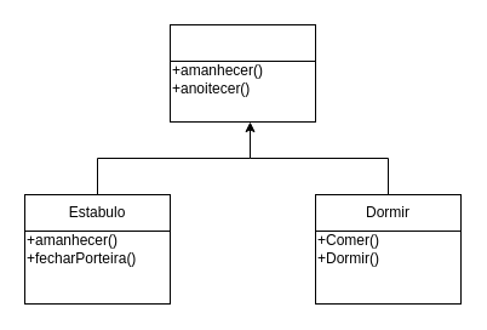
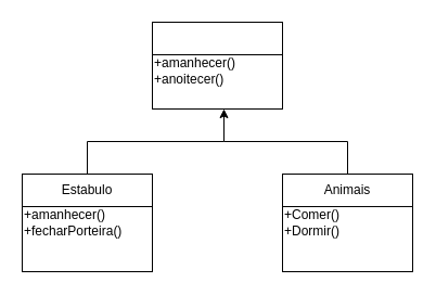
- <mxCell id="8" value="Dormir" style="text;html=1;strokeColor=none;fillColor=none;align=center;verticalAlign=middle;whiteSpace=wrap;rounded=0;" parent="1" vertex="1"><mxGeometry x="290" y="160" width="60" height="30" as="geometry" /></mxCell>
+ <mxCell id="8" value="Animais" style="text;html=1;strokeColor=none;fillColor=none;align=center;verticalAlign=middle;whiteSpace=wrap;rounded=0;" parent="1" vertex="1"><mxGeometry x="290" y="160" width="60" height="30" as="geometry" /></mxCell>
